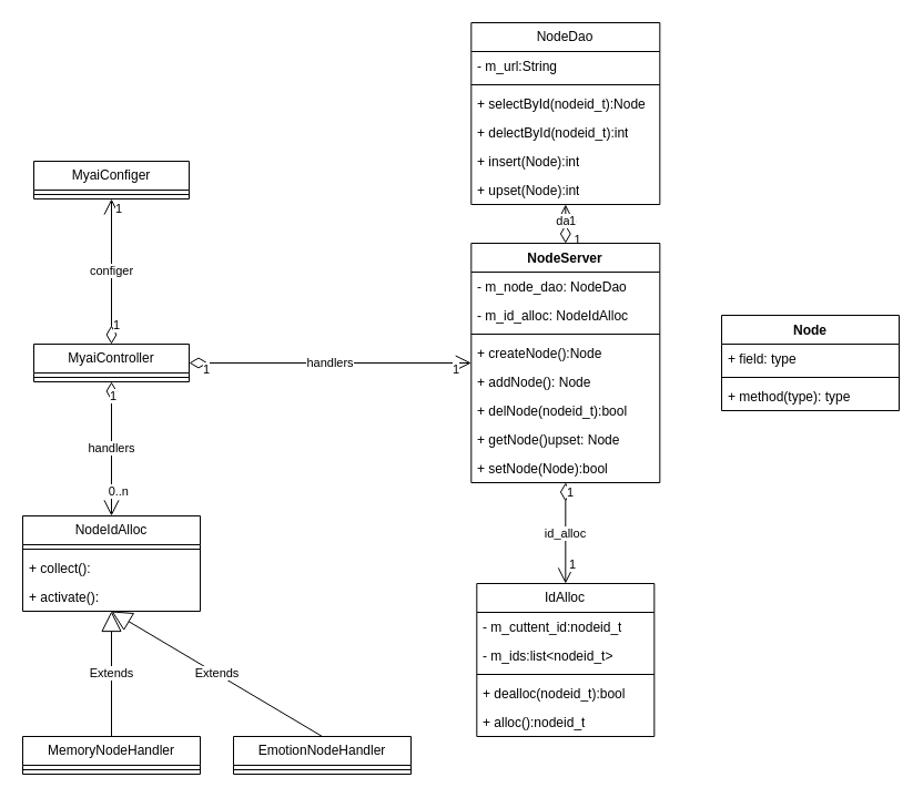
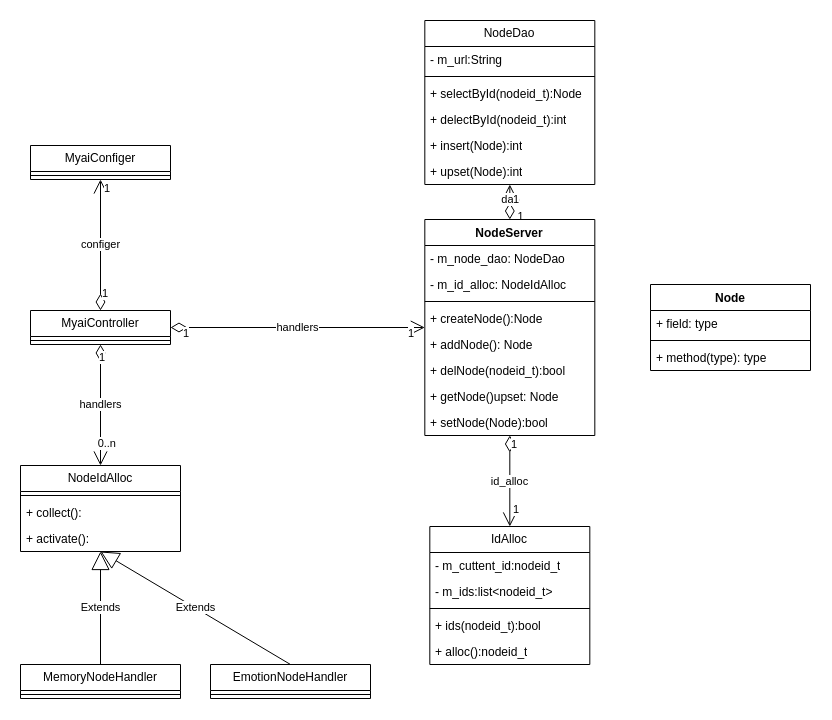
- <mxCell id="22" value="+ dealloc(nodeid_t):bool" style="text;strokeColor=none;fillColor=none;align=left;verticalAlign=top;spacingLeft=4;spacingRight=4;overflow=hidden;rotatable=0;points=[[0,0.5],[1,0.5]];portConstraint=eastwest;whiteSpace=wrap;html=1;" parent="18" vertex="1"><mxGeometry y="86" width="160" height="26" as="geometry" /></mxCell>
+ <mxCell id="22" value="+ ids(nodeid_t):bool" style="text;strokeColor=none;fillColor=none;align=left;verticalAlign=top;spacingLeft=4;spacingRight=4;overflow=hidden;rotatable=0;points=[[0,0.5],[1,0.5]];portConstraint=eastwest;whiteSpace=wrap;html=1;" parent="18" vertex="1"><mxGeometry y="86" width="160" height="26" as="geometry" /></mxCell>
